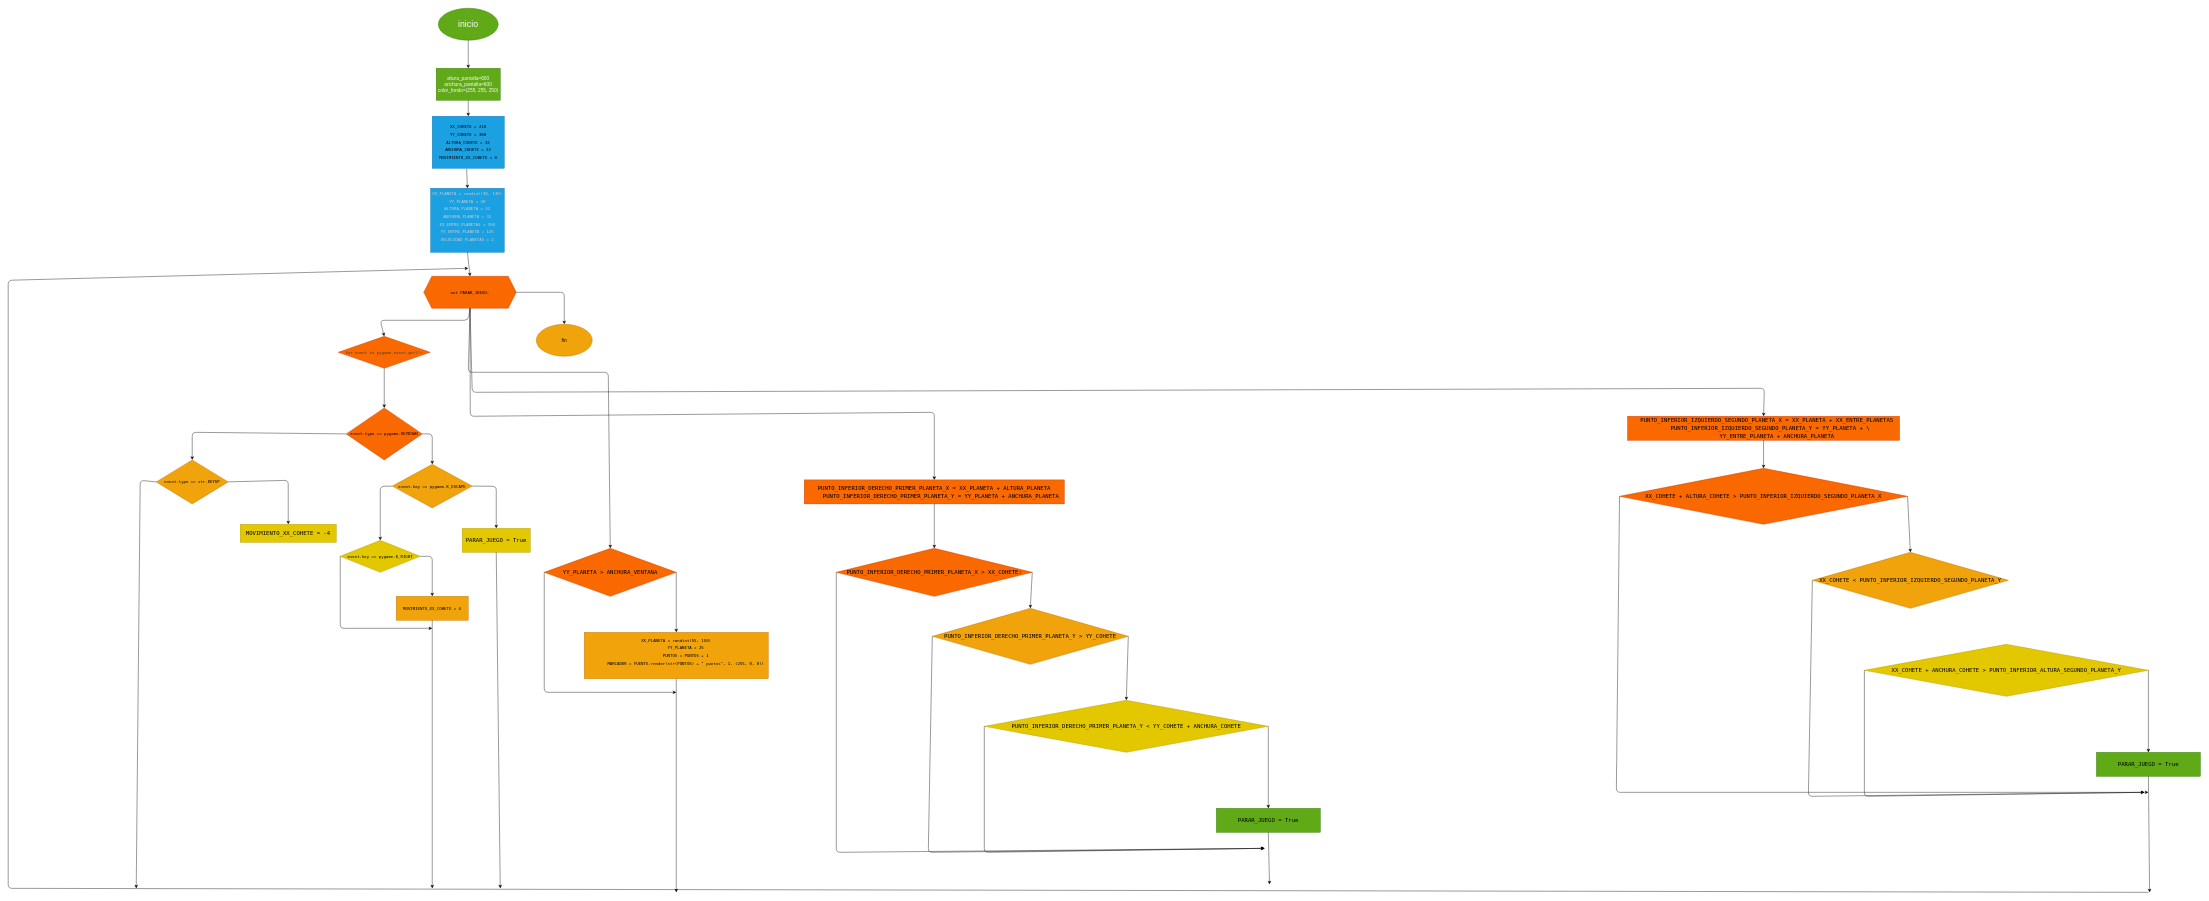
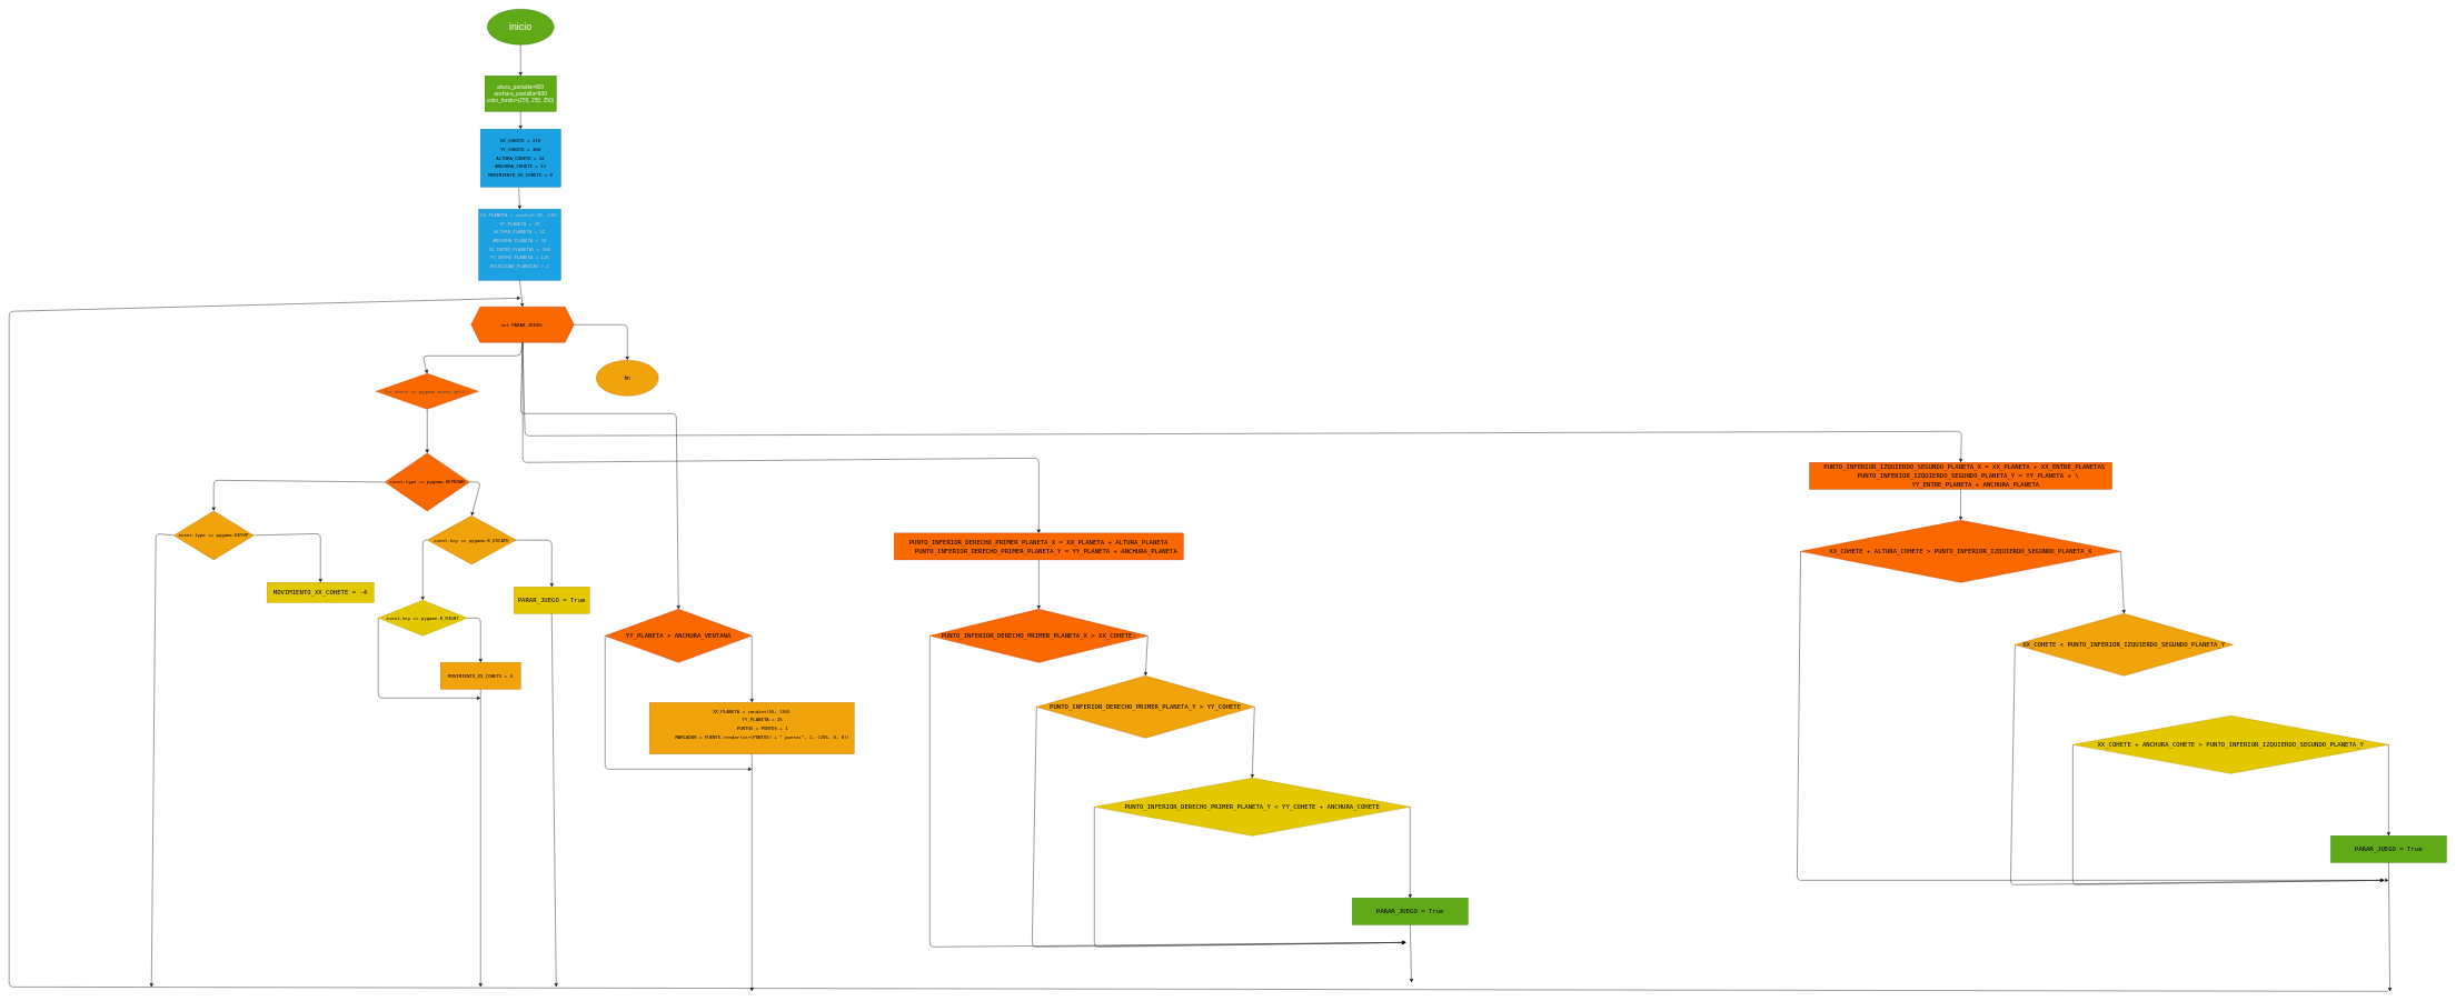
- <mxCell id="16" value="&lt;div style=&quot;font-family: &amp;quot;Droid Sans Mono&amp;quot;, &amp;quot;monospace&amp;quot;, monospace; line-height: 19px; white-space: pre;&quot;&gt;&lt;font style=&quot;font-size: 10px; color: rgb(0, 0, 0);&quot;&gt;&lt;span&gt;event&lt;/span&gt;&lt;span&gt;.&lt;/span&gt;&lt;span&gt;type&lt;/span&gt;&lt;span&gt; &lt;/span&gt;&lt;span&gt;==&lt;/span&gt;&lt;span&gt; &lt;/span&gt;&lt;span&gt;str&lt;/span&gt;&lt;span&gt;.&lt;/span&gt;&lt;span&gt;KEYUP&lt;/span&gt;&lt;/font&gt;&lt;/div&gt;" style="rhombus;whiteSpace=wrap;html=1;fillColor=#f0a30a;fontColor=#000000;strokeColor=#BD7000;" parent="1" vertex="1"><mxGeometry x="390" y="1149" width="180" height="110" as="geometry" /></mxCell>
+ <mxCell id="16" value="&lt;div style=&quot;font-family: &amp;quot;Droid Sans Mono&amp;quot;, &amp;quot;monospace&amp;quot;, monospace; line-height: 19px; white-space: pre;&quot;&gt;&lt;font style=&quot;font-size: 10px; color: rgb(0, 0, 0);&quot;&gt;&lt;span&gt;event&lt;/span&gt;&lt;span&gt;.&lt;/span&gt;&lt;span&gt;type&lt;/span&gt;&lt;span&gt; &lt;/span&gt;&lt;span&gt;==&lt;/span&gt;&lt;span&gt; &lt;/span&gt;&lt;span&gt;pygame&lt;/span&gt;&lt;span&gt;.&lt;/span&gt;&lt;span&gt;KEYUP&lt;/span&gt;&lt;/font&gt;&lt;/div&gt;" style="rhombus;whiteSpace=wrap;html=1;fillColor=#f0a30a;fontColor=#000000;strokeColor=#BD7000;" parent="1" vertex="1"><mxGeometry x="390" y="1149" width="180" height="110" as="geometry" /></mxCell>
- <mxCell id="18" value="&lt;div style=&quot;font-family: &amp;quot;Droid Sans Mono&amp;quot;, &amp;quot;monospace&amp;quot;, monospace; line-height: 19px; white-space: pre;&quot;&gt;&lt;font style=&quot;color: rgb(0, 0, 0); font-size: 10px;&quot;&gt;event.key == pygame.K_ESCAPE&lt;/font&gt;&lt;/div&gt;" style="rhombus;whiteSpace=wrap;html=1;fillColor=#f0a30a;fontColor=#000000;strokeColor=#BD7000;" parent="1" vertex="1"><mxGeometry x="980" y="1160" width="200" height="109" as="geometry" /></mxCell>
+ <mxCell id="18" value="&lt;div style=&quot;font-family: &amp;quot;Droid Sans Mono&amp;quot;, &amp;quot;monospace&amp;quot;, monospace; line-height: 19px; white-space: pre;&quot;&gt;&lt;font style=&quot;color: rgb(0, 0, 0); font-size: 10px;&quot;&gt;event.key == pygame.K_ESCAPE&lt;/font&gt;&lt;/div&gt;" style="rhombus;whiteSpace=wrap;html=1;fillColor=#f0a30a;fontColor=#000000;strokeColor=#BD7000;" parent="1" vertex="1"><mxGeometry x="960" y="1160" width="200" height="109" as="geometry" /></mxCell>
- <mxCell id="59" value="&lt;div style=&quot;font-family: &amp;quot;Droid Sans Mono&amp;quot;, &amp;quot;monospace&amp;quot;, monospace; font-size: 14px; line-height: 19px; white-space: pre;&quot;&gt;&lt;div style=&quot;line-height: 19px;&quot;&gt;&lt;font style=&quot;color: rgb(0, 0, 0);&quot;&gt;&lt;span&gt;XX_COHETE&lt;/span&gt;&lt;span&gt; &lt;/span&gt;&lt;span&gt;+&lt;/span&gt;&lt;span&gt; &lt;/span&gt;&lt;span&gt;ANCHURA_COHETE&lt;/span&gt;&lt;span&gt; &lt;/span&gt;&lt;span&gt;&amp;gt;&lt;/span&gt;&lt;span&gt; &lt;/span&gt;&lt;span&gt;PUNTO_INFERIOR_ALTURA_SEGUNDO_PLANETA_Y&lt;/span&gt;&lt;/font&gt;&lt;/div&gt;&lt;/div&gt;" style="rhombus;whiteSpace=wrap;html=1;fillColor=#e3c800;fontColor=#000000;strokeColor=#B09500;" parent="1" vertex="1"><mxGeometry x="4660" y="1610" width="710" height="130" as="geometry" /></mxCell>
+ <mxCell id="59" value="&lt;div style=&quot;font-family: &amp;quot;Droid Sans Mono&amp;quot;, &amp;quot;monospace&amp;quot;, monospace; font-size: 14px; line-height: 19px; white-space: pre;&quot;&gt;&lt;div style=&quot;line-height: 19px;&quot;&gt;&lt;font style=&quot;color: rgb(0, 0, 0);&quot;&gt;&lt;span&gt;XX_COHETE&lt;/span&gt;&lt;span&gt; &lt;/span&gt;&lt;span&gt;+&lt;/span&gt;&lt;span&gt; &lt;/span&gt;&lt;span&gt;ANCHURA_COHETE&lt;/span&gt;&lt;span&gt; &lt;/span&gt;&lt;span&gt;&amp;gt;&lt;/span&gt;&lt;span&gt; &lt;/span&gt;&lt;span&gt;PUNTO_INFERIOR_IZQUIERDO_SEGUNDO_PLANETA_Y&lt;/span&gt;&lt;/font&gt;&lt;/div&gt;&lt;/div&gt;" style="rhombus;whiteSpace=wrap;html=1;fillColor=#e3c800;fontColor=#000000;strokeColor=#B09500;" parent="1" vertex="1"><mxGeometry x="4660" y="1610" width="710" height="130" as="geometry" /></mxCell>
